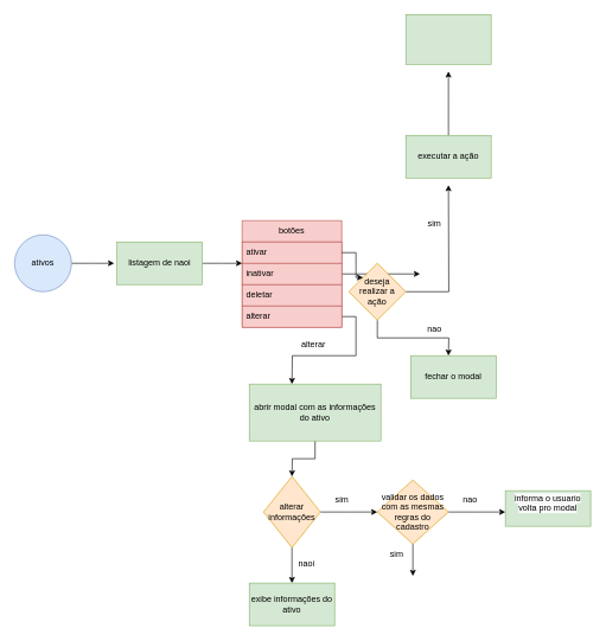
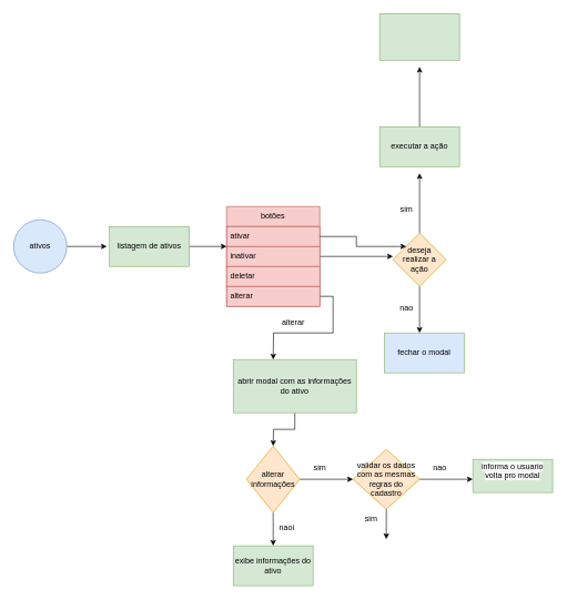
- <mxCell id="5" value="listagem de naoi" style="whiteSpace=wrap;html=1;fillColor=#d5e8d4;strokeColor=#82b366;" vertex="1" parent="1"><mxGeometry x="164" y="340" width="120" height="60" as="geometry" /></mxCell>
+ <mxCell id="5" value="listagem de ativos" style="whiteSpace=wrap;html=1;fillColor=#d5e8d4;strokeColor=#82b366;" vertex="1" parent="1"><mxGeometry x="164" y="340" width="120" height="60" as="geometry" /></mxCell>
- <mxCell id="15" value="deseja realizar a ação" style="rhombus;whiteSpace=wrap;html=1;fillColor=#ffe6cc;strokeColor=#d79b00;" vertex="1" parent="1"><mxGeometry x="490" y="370" width="80" height="80" as="geometry" /></mxCell>
+ <mxCell id="15" value="deseja realizar a ação" style="rhombus;whiteSpace=wrap;html=1;fillColor=#ffe6cc;strokeColor=#d79b00;" vertex="1" parent="1"><mxGeometry x="590" y="350" width="80" height="80" as="geometry" /></mxCell>
- <mxCell id="21" value="&lt;div&gt;&lt;span style=&quot;background-color: initial;&quot;&gt;fechar o modal&lt;/span&gt;&lt;br&gt;&lt;/div&gt;" style="whiteSpace=wrap;html=1;fillColor=#d5e8d4;strokeColor=#82b366;" vertex="1" parent="1"><mxGeometry x="577" y="500" width="120" height="60" as="geometry" /></mxCell>
+ <mxCell id="21" value="&lt;div&gt;&lt;span style=&quot;background-color: initial;&quot;&gt;fechar o modal&lt;/span&gt;&lt;br&gt;&lt;/div&gt;" style="whiteSpace=wrap;html=1;fillColor=#dae8fc;strokeColor=#82b366;" vertex="1" parent="1"><mxGeometry x="577" y="500" width="120" height="60" as="geometry" /></mxCell>
